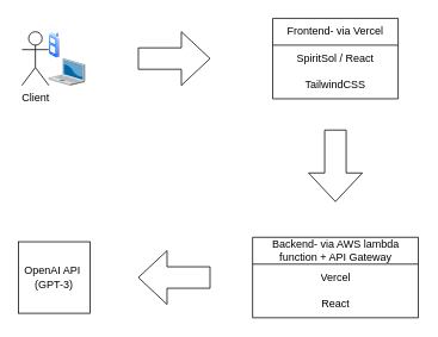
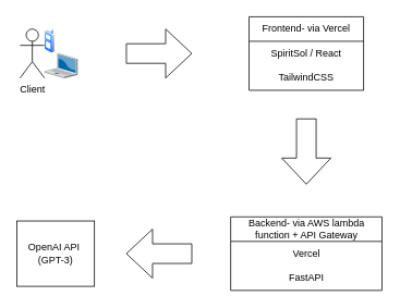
- <mxCell id="14" value="OpenAI API&amp;nbsp;&lt;br&gt;(GPT-3)" style="whiteSpace=wrap;html=1;aspect=fixed;" vertex="1" parent="1"><mxGeometry x="20" y="270" width="80" height="80" as="geometry" /></mxCell>
+ <mxCell id="14" value="OpenAI API&amp;nbsp;&lt;br&gt;(GPT-3)" style="whiteSpace=wrap;html=1;aspect=fixed;" vertex="1" parent="1"><mxGeometry x="20" y="270" width="95" height="80" as="geometry" /></mxCell>
- <mxCell id="12" value="React" style="text;strokeColor=none;fillColor=none;align=center;verticalAlign=middle;spacingLeft=4;spacingRight=4;overflow=hidden;points=[[0,0.5],[1,0.5]];portConstraint=eastwest;rotatable=0;whiteSpace=wrap;html=1;" vertex="1" parent="10"><mxGeometry y="60" width="185" height="30" as="geometry" /></mxCell>
+ <mxCell id="12" value="FastAPI" style="text;strokeColor=none;fillColor=none;align=center;verticalAlign=middle;spacingLeft=4;spacingRight=4;overflow=hidden;points=[[0,0.5],[1,0.5]];portConstraint=eastwest;rotatable=0;whiteSpace=wrap;html=1;" vertex="1" parent="10"><mxGeometry y="60" width="185" height="30" as="geometry" /></mxCell>
